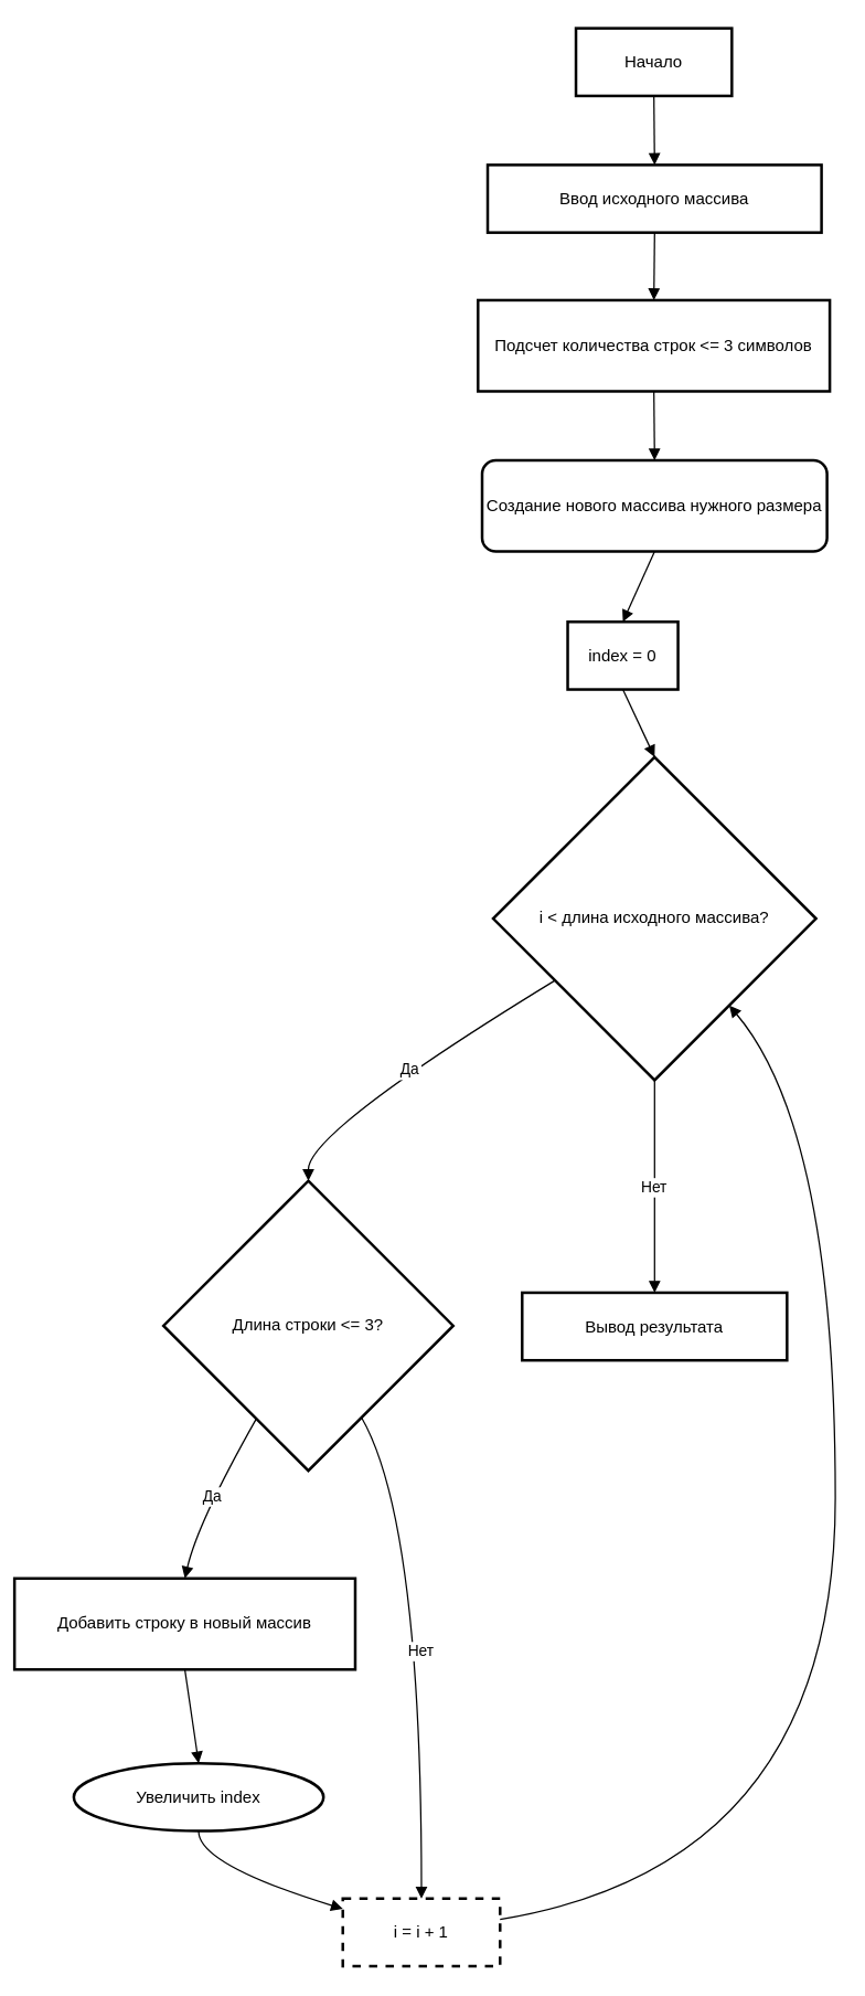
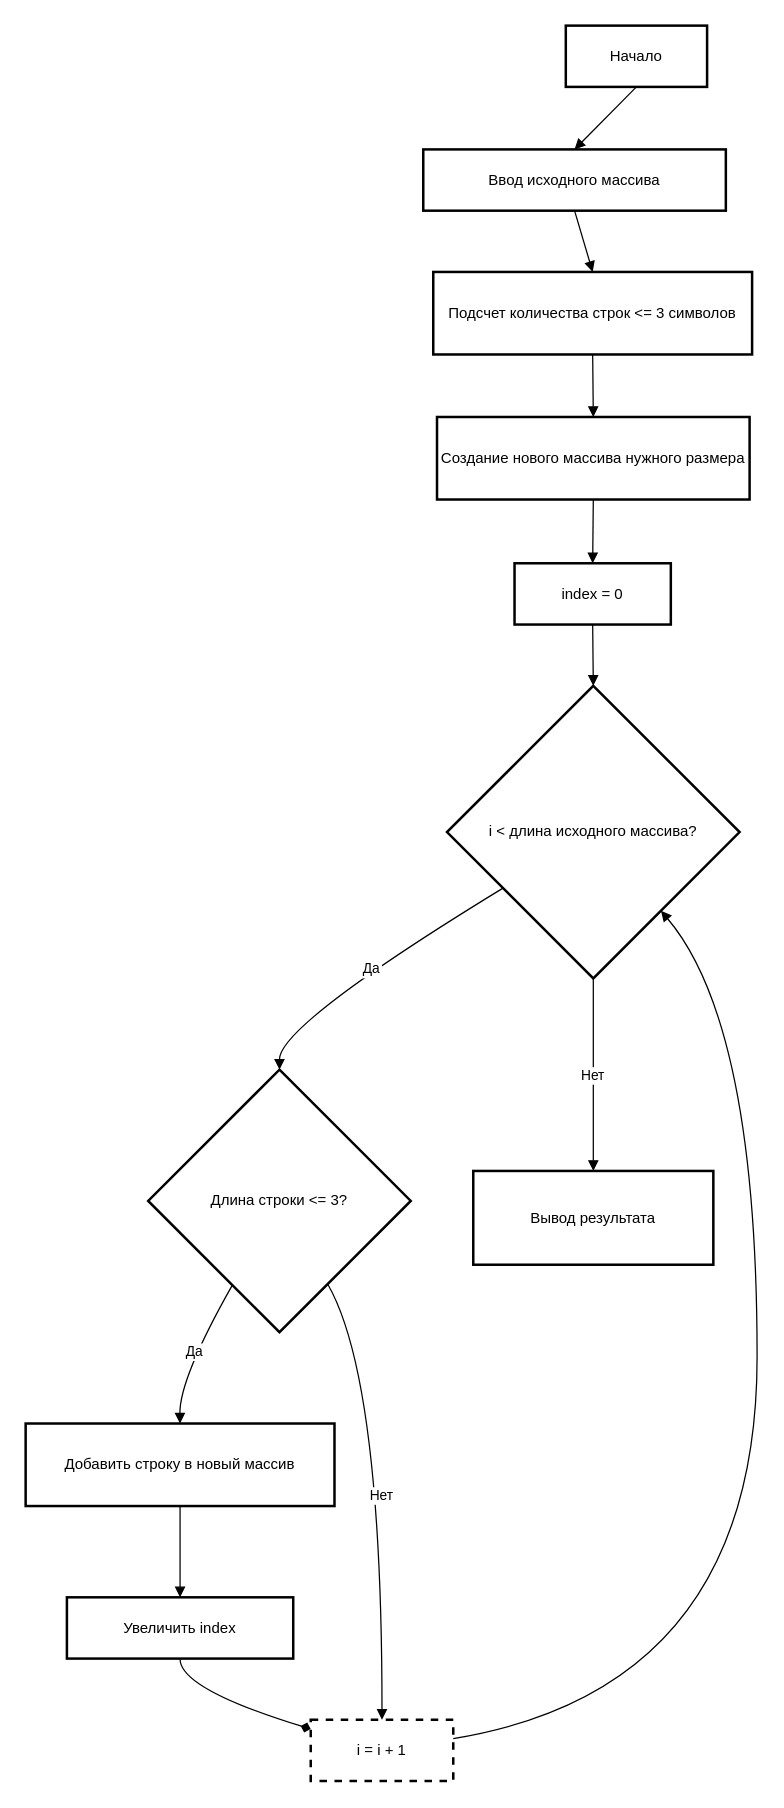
- <mxCell id="2" value="Начало" style="whiteSpace=wrap;strokeWidth=2;" vertex="1" parent="1"><mxGeometry x="417" y="20" width="113" height="49" as="geometry" /></mxCell>
+ <mxCell id="2" value="Начало" style="whiteSpace=wrap;strokeWidth=2;" vertex="1" parent="1"><mxGeometry x="452" y="20" width="113" height="49" as="geometry" /></mxCell>
- <mxCell id="3" value="Ввод исходного массива" style="whiteSpace=wrap;strokeWidth=2;" vertex="1" parent="1"><mxGeometry x="353" y="119" width="242" height="49" as="geometry" /></mxCell>
+ <mxCell id="3" value="Ввод исходного массива" style="whiteSpace=wrap;strokeWidth=2;" vertex="1" parent="1"><mxGeometry x="338" y="119" width="242" height="49" as="geometry" /></mxCell>
- <mxCell id="5" value="Создание нового массива нужного размера" style="whiteSpace=wrap;strokeWidth=2;rounded=1;" vertex="1" parent="1"><mxGeometry x="349" y="333" width="250" height="66" as="geometry" /></mxCell>
+ <mxCell id="5" value="Создание нового массива нужного размера" style="whiteSpace=wrap;strokeWidth=2;" vertex="1" parent="1"><mxGeometry x="349" y="333" width="250" height="66" as="geometry" /></mxCell>
- <mxCell id="6" value="index = 0" style="whiteSpace=wrap;strokeWidth=2;" vertex="1" parent="1"><mxGeometry x="411" y="450" width="80" height="49" as="geometry" /></mxCell>
+ <mxCell id="6" value="index = 0" style="whiteSpace=wrap;strokeWidth=2;" vertex="1" parent="1"><mxGeometry x="411" y="450" width="125" height="49" as="geometry" /></mxCell>
- <mxCell id="12" value="Вывод результата" style="whiteSpace=wrap;strokeWidth=2;" vertex="1" parent="1"><mxGeometry x="378" y="936" width="192" height="49" as="geometry" /></mxCell>
+ <mxCell id="12" value="Вывод результата" style="whiteSpace=wrap;strokeWidth=2;" vertex="1" parent="1"><mxGeometry x="378" y="936" width="192" height="75" as="geometry" /></mxCell>
- <mxCell id="9" value="Добавить строку в новый массив" style="whiteSpace=wrap;strokeWidth=2;" vertex="1" parent="1"><mxGeometry x="10" y="1143" width="247" height="66" as="geometry" /></mxCell>
+ <mxCell id="9" value="Добавить строку в новый массив" style="whiteSpace=wrap;strokeWidth=2;" vertex="1" parent="1"><mxGeometry x="20" y="1138" width="247" height="66" as="geometry" /></mxCell>
- <mxCell id="10" value="Увеличить index" style="ellipse;whiteSpace=wrap;strokeWidth=2;" vertex="1" parent="1"><mxGeometry x="53" y="1277" width="181" height="49" as="geometry" /></mxCell>
+ <mxCell id="10" value="Увеличить index" style="whiteSpace=wrap;strokeWidth=2;" vertex="1" parent="1"><mxGeometry x="53" y="1277" width="181" height="49" as="geometry" /></mxCell>
- <mxCell id="22" value="" style="curved=1;startArrow=none;endArrow=block;exitX=0.5;exitY=0.99;entryX=0;entryY=0.15;rounded=0;" edge="1" parent="1" source="10" target="11"><mxGeometry relative="1" as="geometry"><Array as="points"><mxPoint x="143" y="1350" /></Array></mxGeometry></mxCell>
+ <mxCell id="22" value="" style="curved=1;startArrow=none;endArrow=diamond;exitX=0.5;exitY=0.99;entryX=0;entryY=0.15;rounded=0;" edge="1" parent="1" source="10" target="11"><mxGeometry relative="1" as="geometry"><Array as="points"><mxPoint x="143" y="1350" /></Array></mxGeometry></mxCell>
